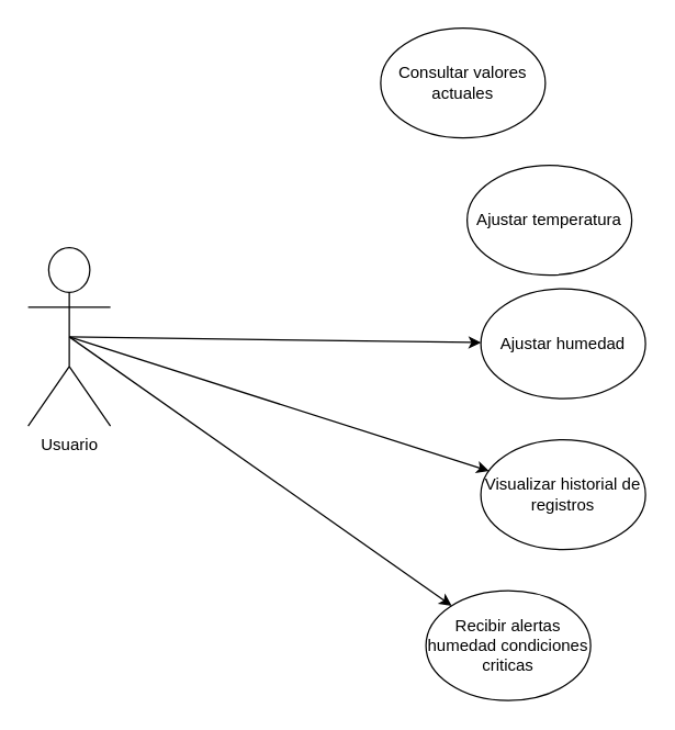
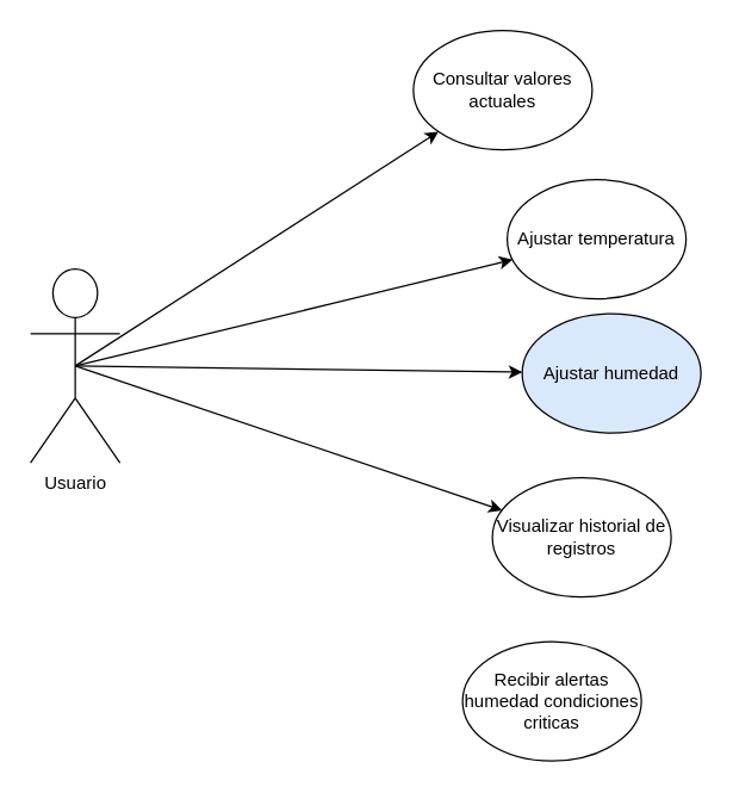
+ <mxCell id="3" value="" style="endArrow=classic;html=1;rounded=0;exitX=0.5;exitY=0.5;exitDx=0;exitDy=0;exitPerimeter=0;" edge="1" parent="1" source="2" target="5"><mxGeometry width="50" height="50" relative="1" as="geometry"><mxPoint x="200" y="190" as="sourcePoint" /><mxPoint x="320" y="170" as="targetPoint" /></mxGeometry></mxCell>
- <mxCell id="8" value="Ajustar humedad" style="ellipse;whiteSpace=wrap;html=1;" vertex="1" parent="1"><mxGeometry x="350" y="210" width="120" height="80" as="geometry" /></mxCell>
+ <mxCell id="8" value="Ajustar humedad" style="ellipse;whiteSpace=wrap;html=1;fillColor=#dae8fc;" vertex="1" parent="1"><mxGeometry x="350" y="210" width="120" height="80" as="geometry" /></mxCell>
- <mxCell id="11" value="" style="endArrow=classic;html=1;rounded=0;exitX=0.5;exitY=0.5;exitDx=0;exitDy=0;exitPerimeter=0;" edge="1" parent="1" source="2" target="10"><mxGeometry width="50" height="50" relative="1" as="geometry"><mxPoint x="240" y="290" as="sourcePoint" /><mxPoint x="355" y="512" as="targetPoint" /></mxGeometry></mxCell>
+ <mxCell id="11" value="" style="endArrow=classic;html=1;rounded=0;exitX=0.5;exitY=0.5;exitDx=0;exitDy=0;exitPerimeter=0;" edge="1" parent="1" source="2" target="4"><mxGeometry width="50" height="50" relative="1" as="geometry"><mxPoint x="240" y="290" as="sourcePoint" /><mxPoint x="355" y="512" as="targetPoint" /></mxGeometry></mxCell>
- <mxCell id="6" value="Visualizar historial de registros" style="ellipse;whiteSpace=wrap;html=1;" vertex="1" parent="1"><mxGeometry x="350" y="320" width="120" height="80" as="geometry" /></mxCell>
+ <mxCell id="6" value="Visualizar historial de registros" style="ellipse;whiteSpace=wrap;html=1;" vertex="1" parent="1"><mxGeometry x="330" y="320" width="120" height="80" as="geometry" /></mxCell>
